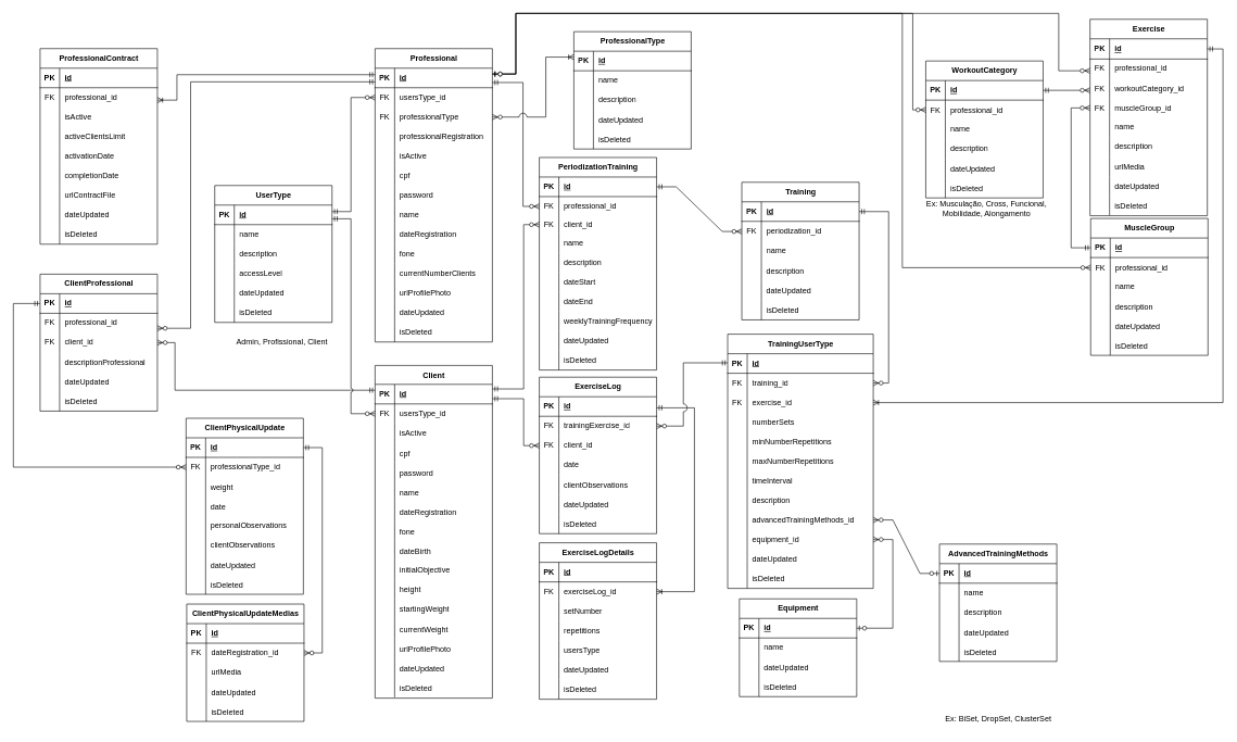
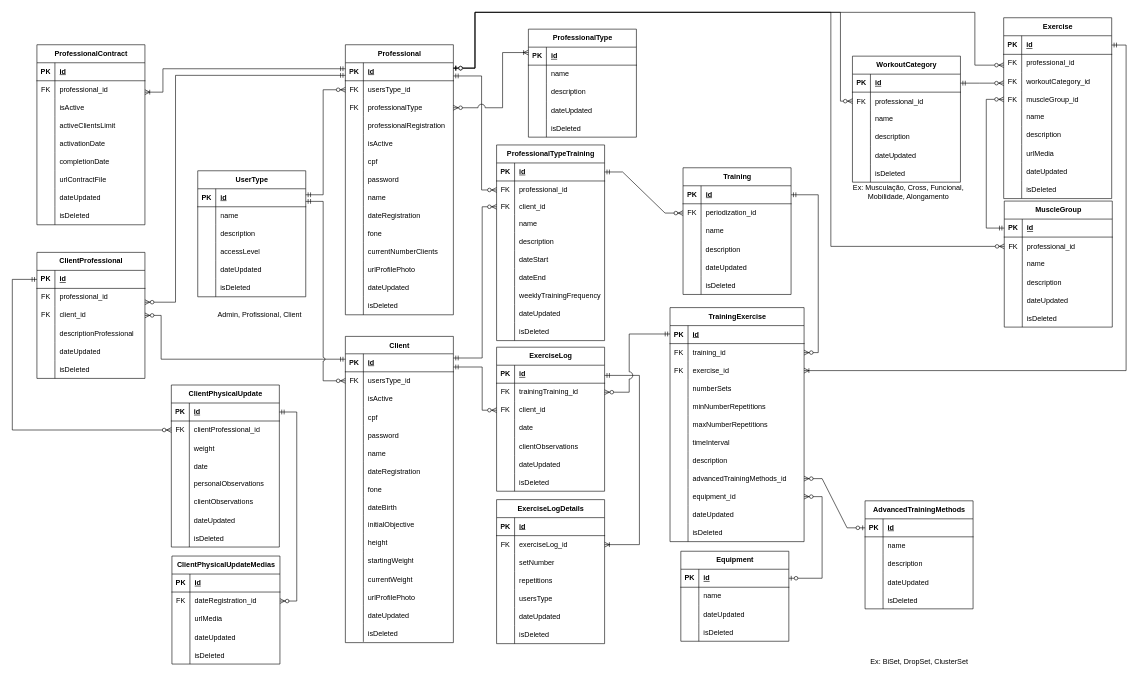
- <mxCell id="94" value="Periodization&lt;b style=&quot;border-color: var(--border-color);&quot;&gt;Training&lt;/b&gt;" style="shape=table;startSize=30;container=1;collapsible=1;childLayout=tableLayout;fixedRows=1;rowLines=0;fontStyle=1;align=center;resizeLast=1;html=1;" parent="1" vertex="1"><mxGeometry x="827" y="241" width="180" height="326" as="geometry" /></mxCell>
+ <mxCell id="94" value="ProfessionalType&lt;b style=&quot;border-color: var(--border-color);&quot;&gt;Training&lt;/b&gt;" style="shape=table;startSize=30;container=1;collapsible=1;childLayout=tableLayout;fixedRows=1;rowLines=0;fontStyle=1;align=center;resizeLast=1;html=1;" parent="1" vertex="1"><mxGeometry x="827" y="241" width="180" height="326" as="geometry" /></mxCell>
- <mxCell id="173" value="&lt;b style=&quot;border-color: var(--border-color);&quot;&gt;Training&lt;/b&gt;UserType" style="shape=table;startSize=30;container=1;collapsible=1;childLayout=tableLayout;fixedRows=1;rowLines=0;fontStyle=1;align=center;resizeLast=1;html=1;" parent="1" vertex="1"><mxGeometry x="1116" y="512" width="223.421" height="390" as="geometry" /></mxCell>
+ <mxCell id="173" value="&lt;b style=&quot;border-color: var(--border-color);&quot;&gt;Training&lt;/b&gt;Exercise" style="shape=table;startSize=30;container=1;collapsible=1;childLayout=tableLayout;fixedRows=1;rowLines=0;fontStyle=1;align=center;resizeLast=1;html=1;" parent="1" vertex="1"><mxGeometry x="1116" y="512" width="223.421" height="390" as="geometry" /></mxCell>
- <mxCell id="218" value="&lt;span style=&quot;border-color: var(--border-color); text-align: center;&quot;&gt;training&lt;/span&gt;Exercise_id" style="shape=partialRectangle;connectable=0;fillColor=none;top=0;left=0;bottom=0;right=0;align=left;spacingLeft=6;overflow=hidden;whiteSpace=wrap;html=1;" parent="216" vertex="1"><mxGeometry x="30" width="150" height="30" as="geometry"><mxRectangle width="150" height="30" as="alternateBounds" /></mxGeometry></mxCell>
+ <mxCell id="218" value="&lt;span style=&quot;border-color: var(--border-color); text-align: center;&quot;&gt;training&lt;/span&gt;Training_id" style="shape=partialRectangle;connectable=0;fillColor=none;top=0;left=0;bottom=0;right=0;align=left;spacingLeft=6;overflow=hidden;whiteSpace=wrap;html=1;" parent="216" vertex="1"><mxGeometry x="30" width="150" height="30" as="geometry"><mxRectangle width="150" height="30" as="alternateBounds" /></mxGeometry></mxCell>
- <mxCell id="308" value="professionalType_id" style="shape=partialRectangle;connectable=0;fillColor=none;top=0;left=0;bottom=0;right=0;align=left;spacingLeft=6;overflow=hidden;whiteSpace=wrap;html=1;" parent="306" vertex="1"><mxGeometry x="30" width="150" height="30" as="geometry"><mxRectangle width="150" height="30" as="alternateBounds" /></mxGeometry></mxCell>
+ <mxCell id="308" value="clientProfessional_id" style="shape=partialRectangle;connectable=0;fillColor=none;top=0;left=0;bottom=0;right=0;align=left;spacingLeft=6;overflow=hidden;whiteSpace=wrap;html=1;" parent="306" vertex="1"><mxGeometry x="30" width="150" height="30" as="geometry"><mxRectangle width="150" height="30" as="alternateBounds" /></mxGeometry></mxCell>
